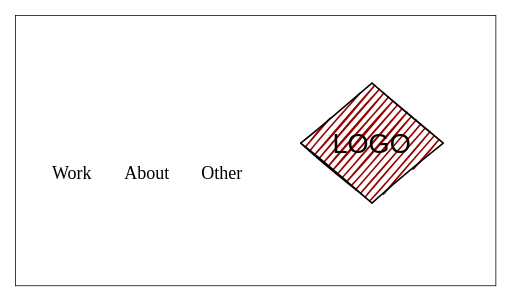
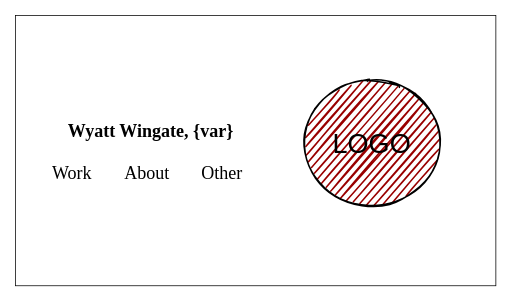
+ <mxCell id="4" value="&lt;font face=&quot;Verdana&quot;&gt;Wyatt Wingate, {var}&lt;/font&gt;" style="text;strokeColor=none;fillColor=none;html=1;fontSize=24;fontStyle=1;verticalAlign=middle;align=center;" parent="1" vertex="1"><mxGeometry x="70" y="160" width="260" height="30" as="geometry" /></mxCell>
- <mxCell id="3" value="&lt;font style=&quot;font-size: 36px;&quot;&gt;LOGO&lt;/font&gt;" style="rhombus;whiteSpace=wrap;html=1;strokeWidth=2;fillWeight=2;hachureGap=8;fillColor=#990000;fillStyle=dots;sketch=1;" parent="1" vertex="1"><mxGeometry x="400" y="110" width="190" height="160" as="geometry" /></mxCell>
+ <mxCell id="3" value="&lt;font style=&quot;font-size: 36px;&quot;&gt;LOGO&lt;/font&gt;" style="ellipse;whiteSpace=wrap;html=1;strokeWidth=2;fillWeight=2;hachureGap=8;fillColor=#990000;fillStyle=dots;sketch=1;" parent="1" vertex="1"><mxGeometry x="400" y="110" width="190" height="160" as="geometry" /></mxCell>
